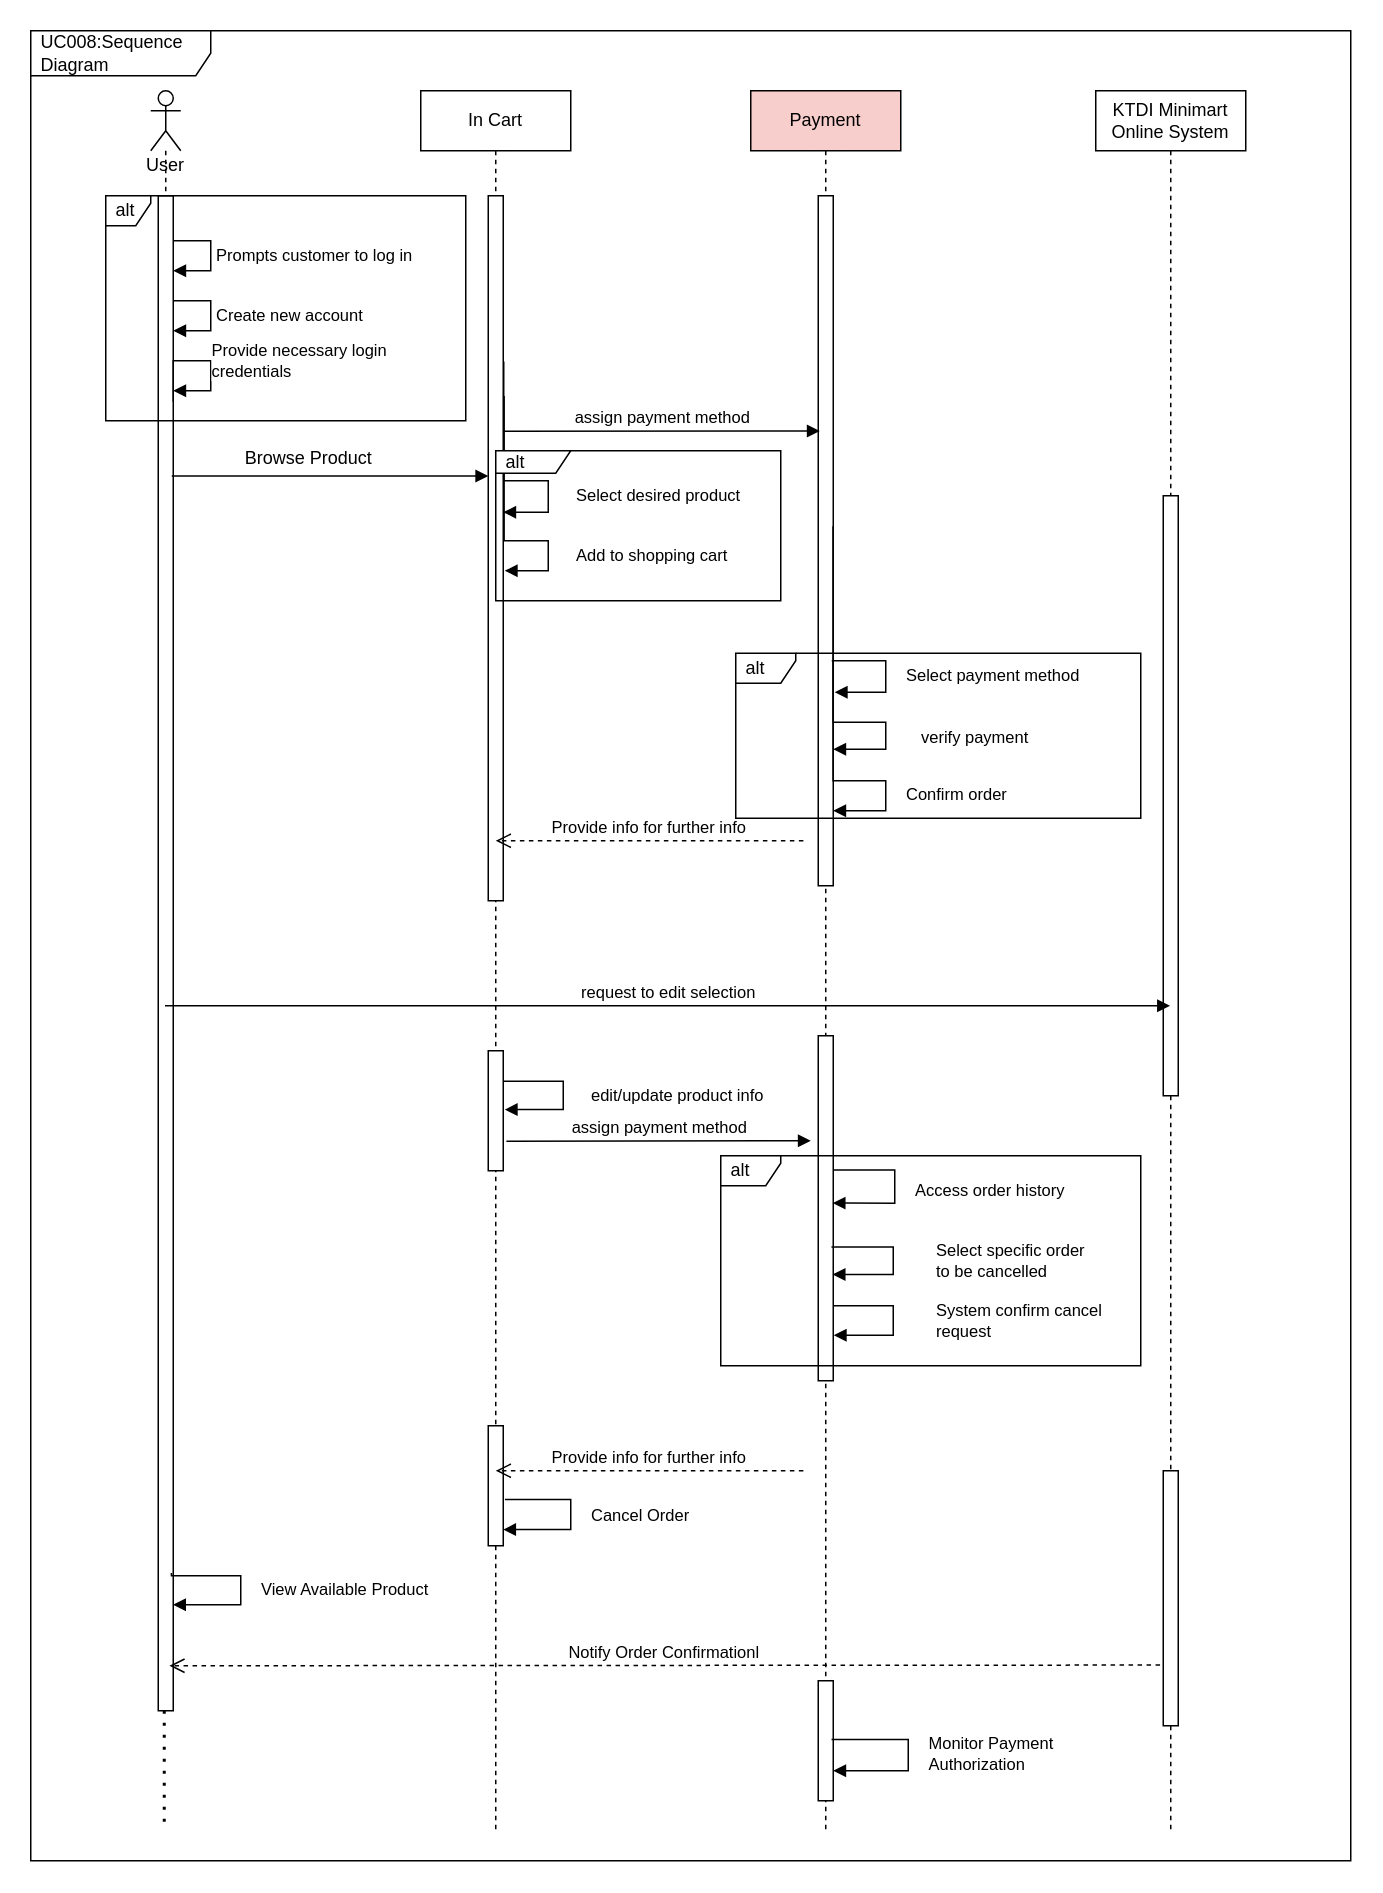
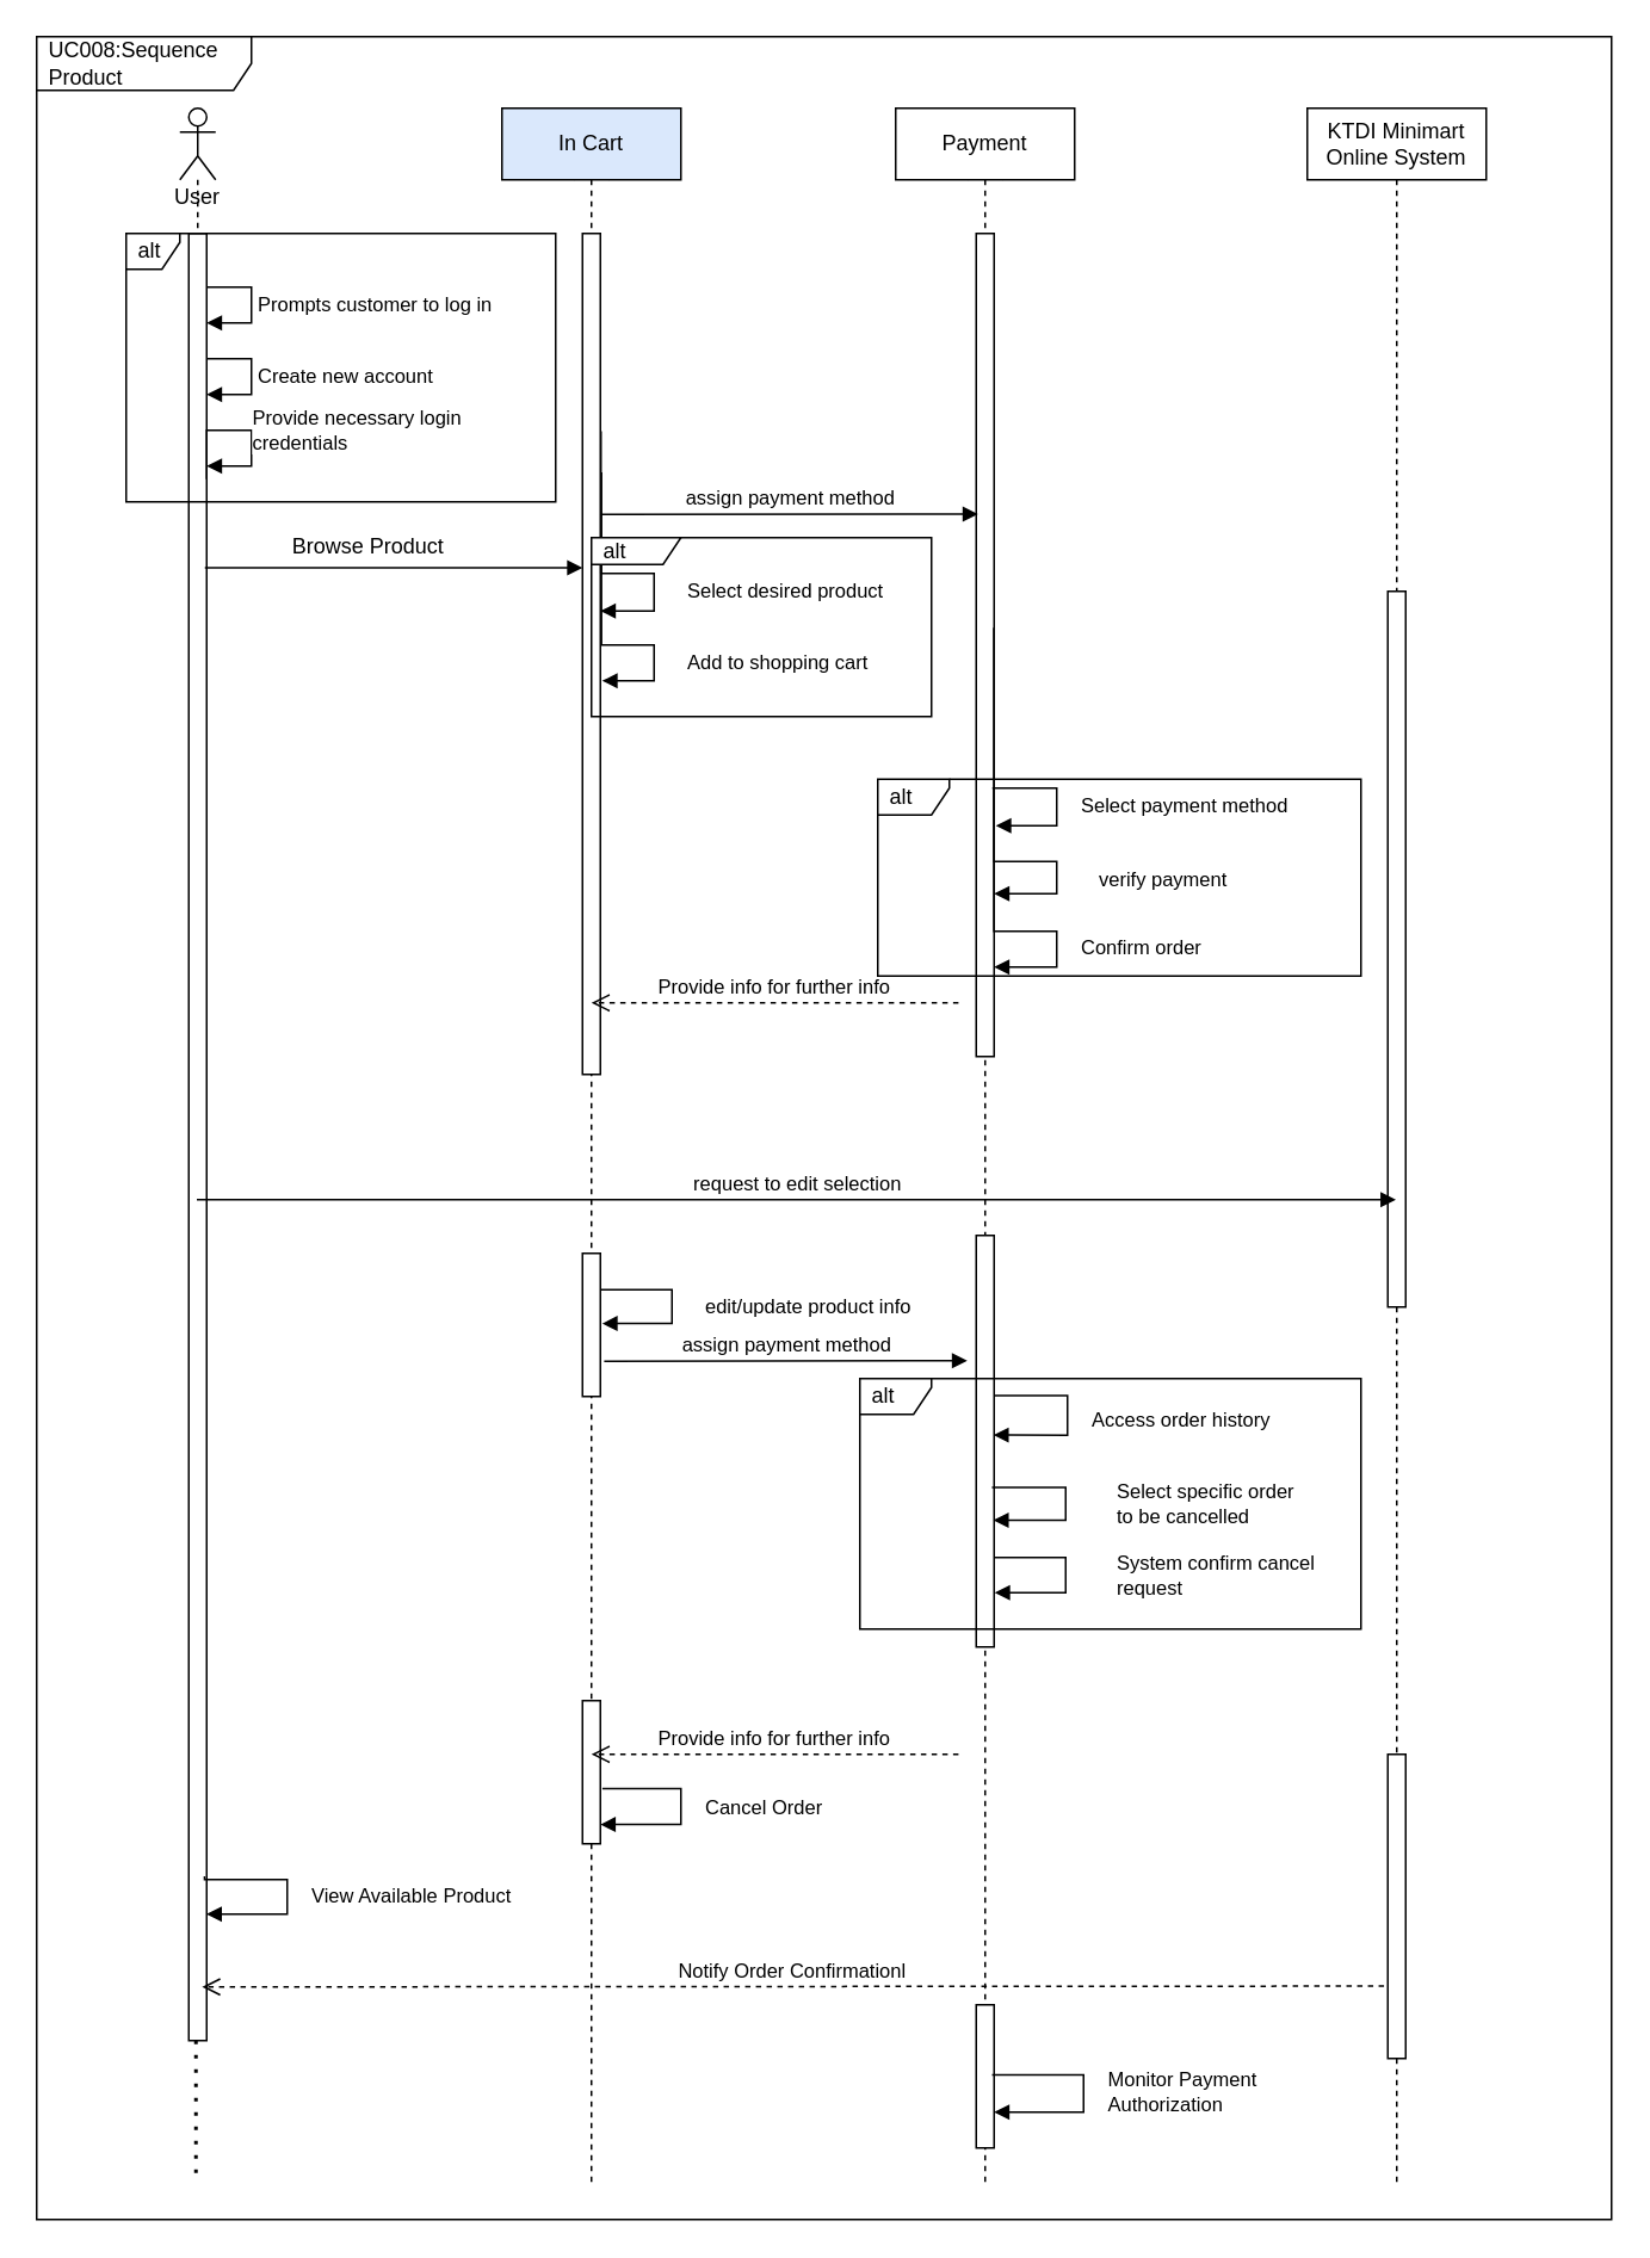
- <mxCell id="44" value="UC008:Sequence Diagram" style="shape=umlFrame;whiteSpace=wrap;html=1;width=120;height=30;boundedLbl=1;verticalAlign=middle;align=left;spacingLeft=5;" vertex="1" parent="1"><mxGeometry x="20" y="20" width="880" height="1220" as="geometry" /></mxCell>
+ <mxCell id="44" value="UC008:Sequence Product" style="shape=umlFrame;whiteSpace=wrap;html=1;width=120;height=30;boundedLbl=1;verticalAlign=middle;align=left;spacingLeft=5;" vertex="1" parent="1"><mxGeometry x="20" y="20" width="880" height="1220" as="geometry" /></mxCell>
- <mxCell id="45" value="In Cart" style="rounded=0;whiteSpace=wrap;html=1;" vertex="1" parent="1"><mxGeometry x="280" y="60" width="100" height="40" as="geometry" /></mxCell>
+ <mxCell id="45" value="In Cart" style="rounded=0;whiteSpace=wrap;html=1;fillColor=#dae8fc;" vertex="1" parent="1"><mxGeometry x="280" y="60" width="100" height="40" as="geometry" /></mxCell>
- <mxCell id="46" value="Payment" style="rounded=0;whiteSpace=wrap;html=1;fillColor=#f8cecc;" vertex="1" parent="1"><mxGeometry x="500" y="60" width="100" height="40" as="geometry" /></mxCell>
+ <mxCell id="46" value="Payment" style="rounded=0;whiteSpace=wrap;html=1;" vertex="1" parent="1"><mxGeometry x="500" y="60" width="100" height="40" as="geometry" /></mxCell>
